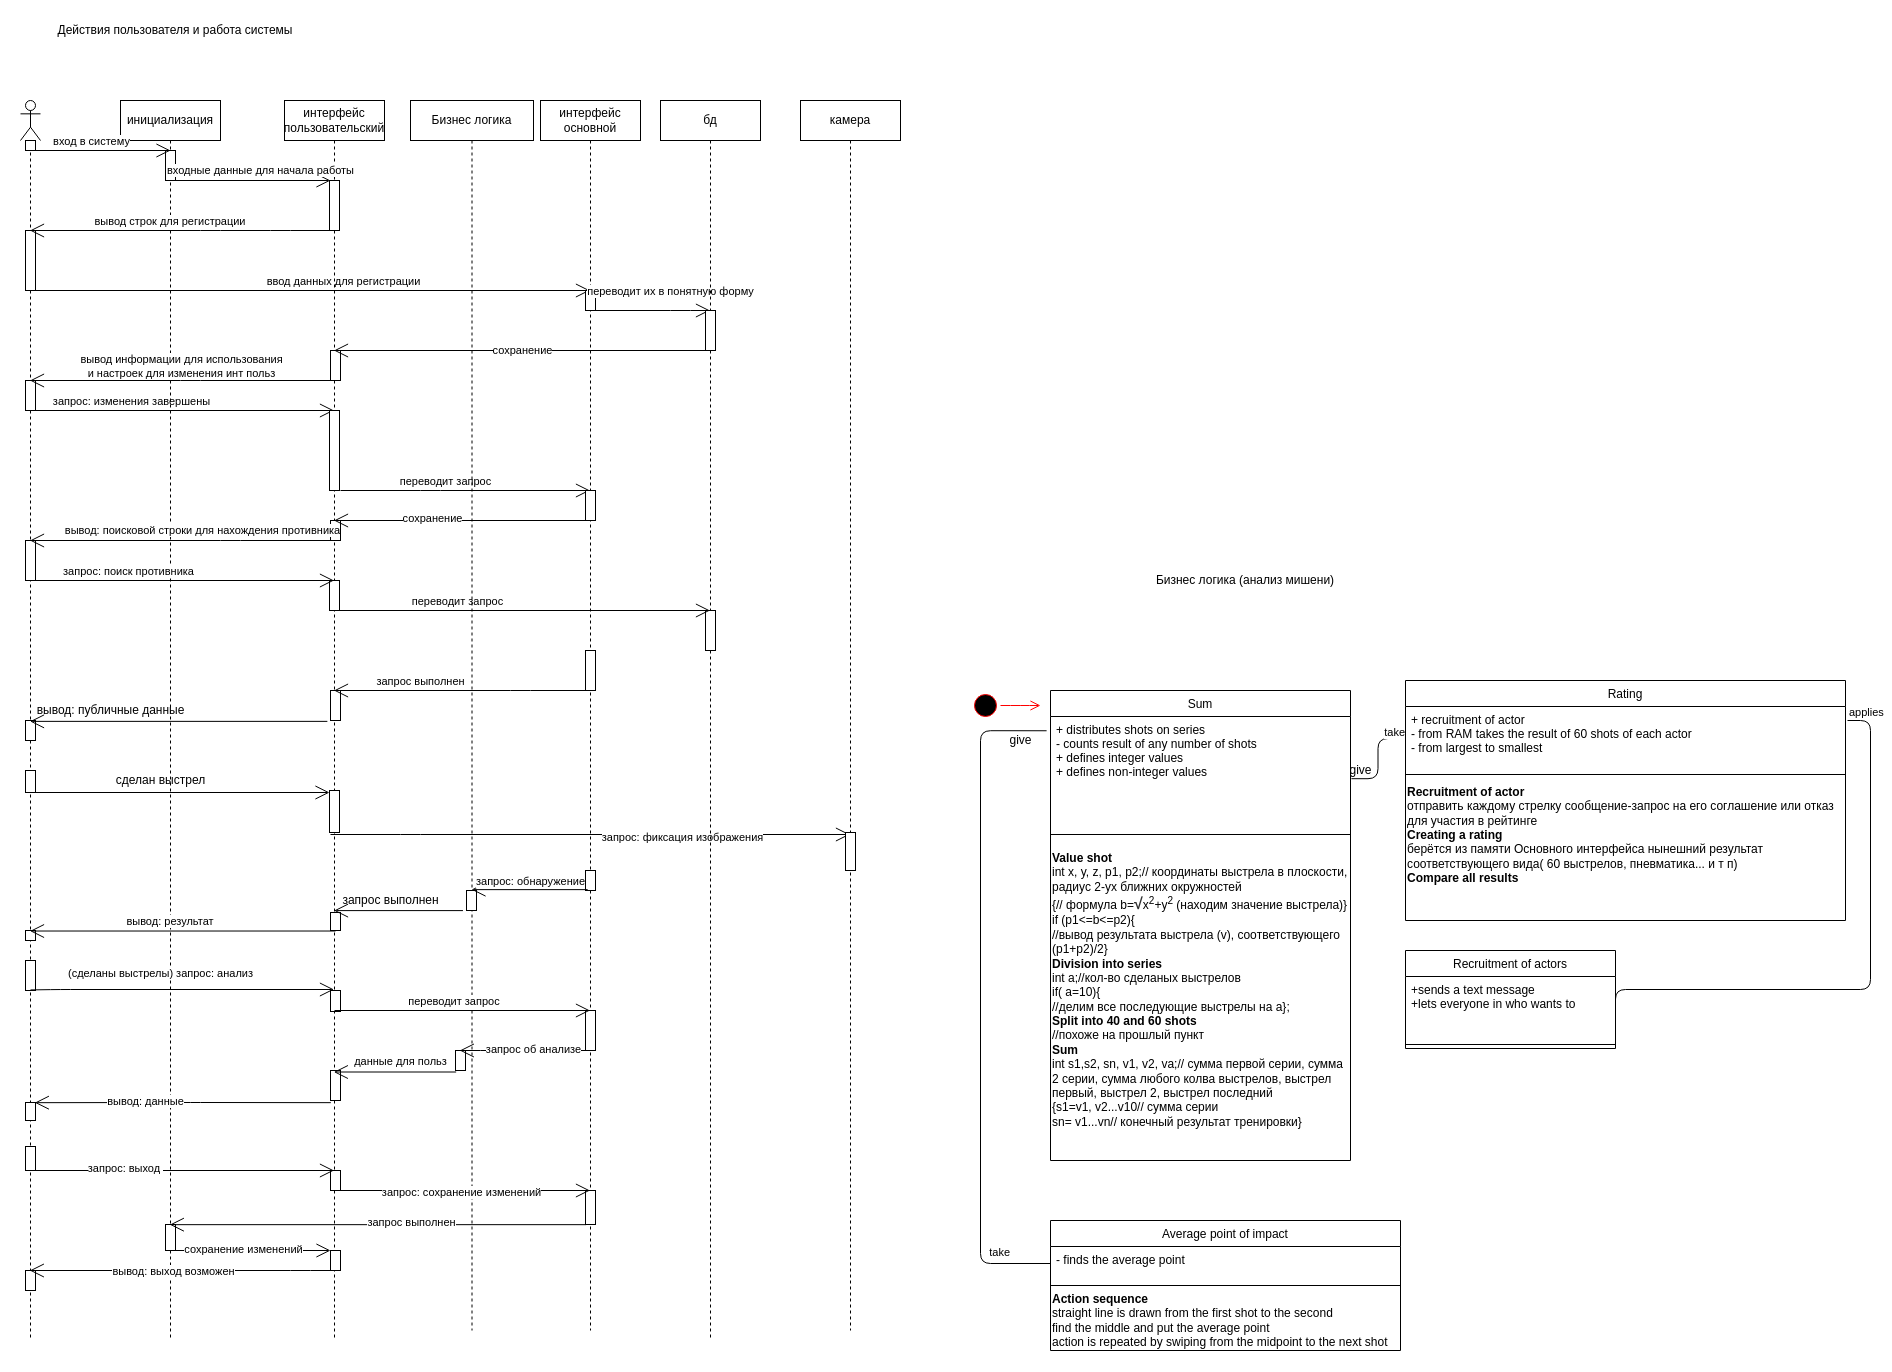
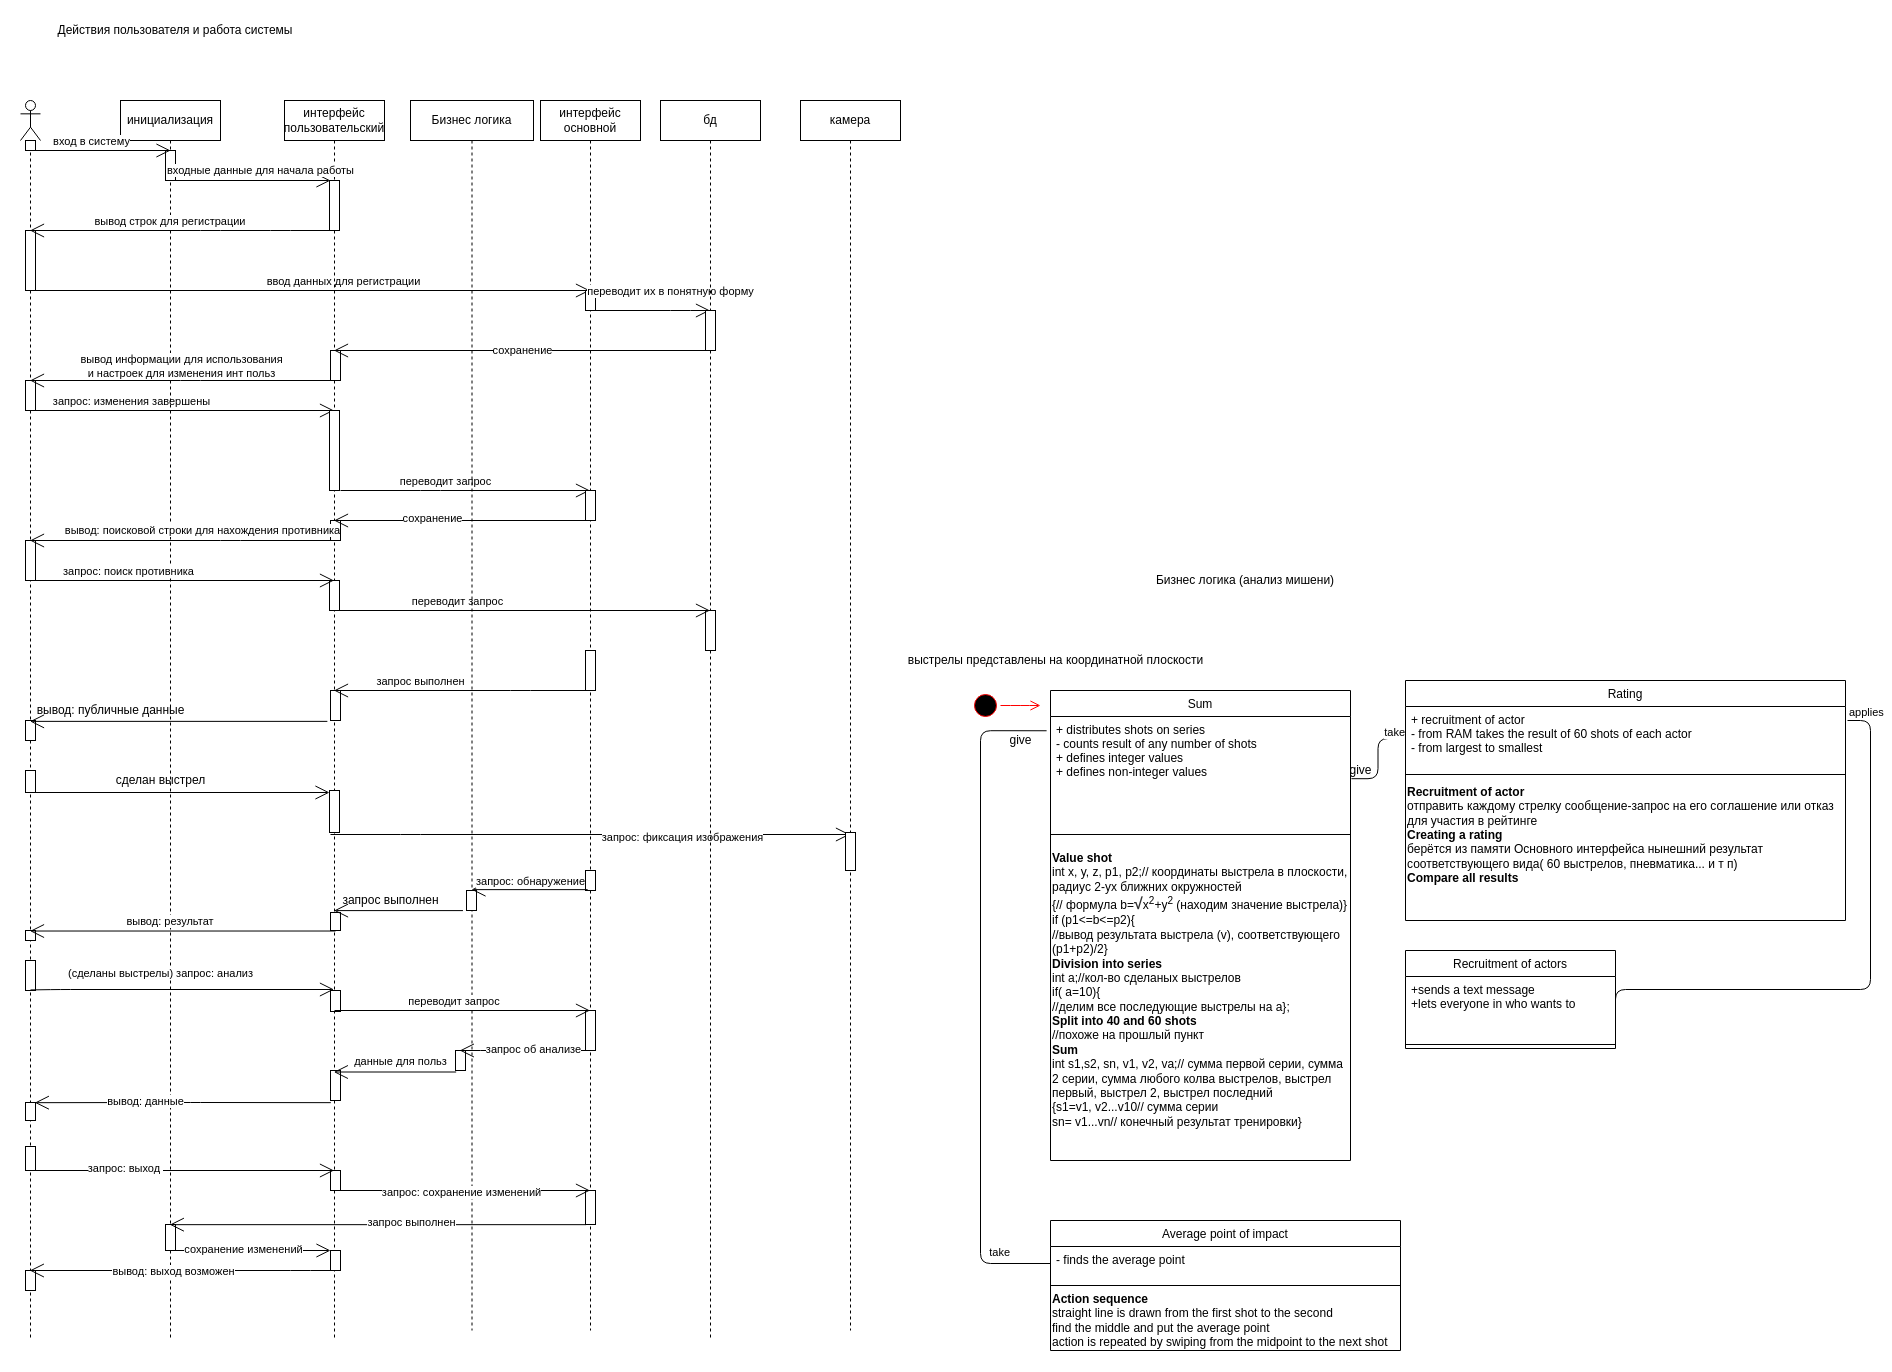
+ <mxCell id="78" value="выстрелы представлены на координатной плоскости" style="text;html=1;align=center;verticalAlign=middle;resizable=0;points=[];autosize=1;" parent="1" vertex="1"><mxGeometry x="900" y="650" width="310" height="20" as="geometry" /></mxCell>
